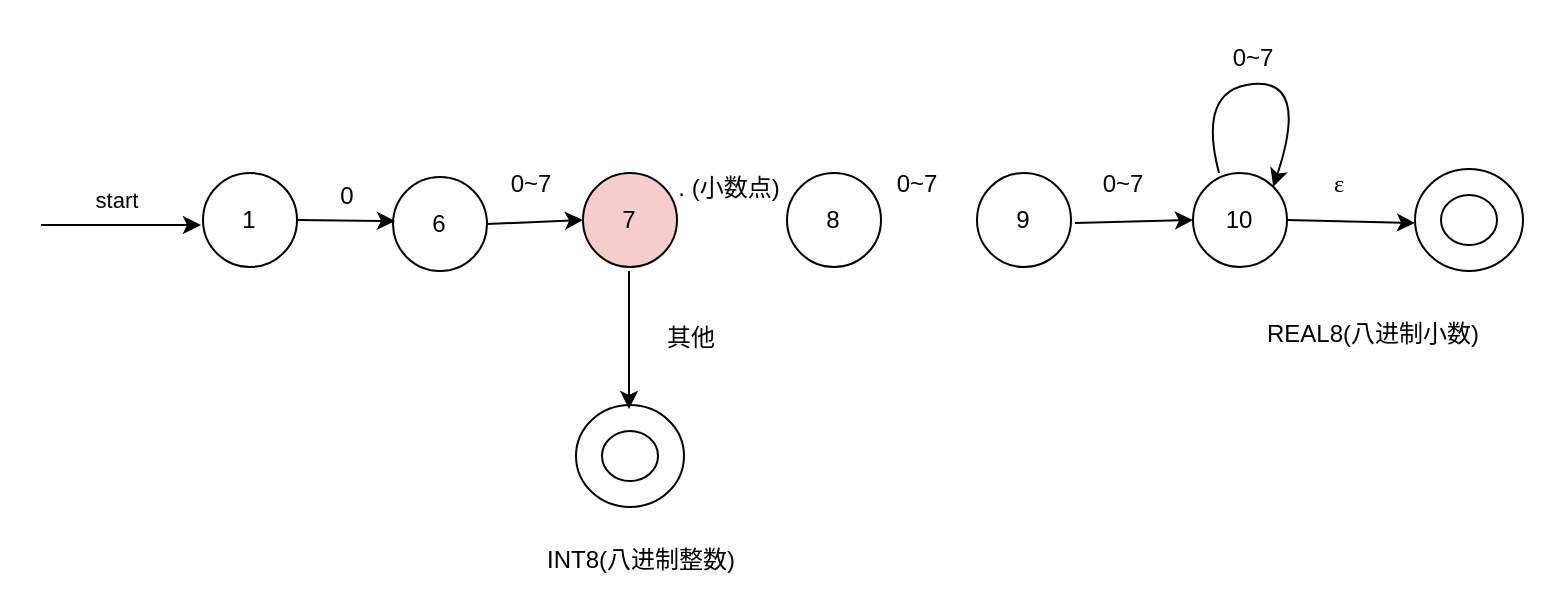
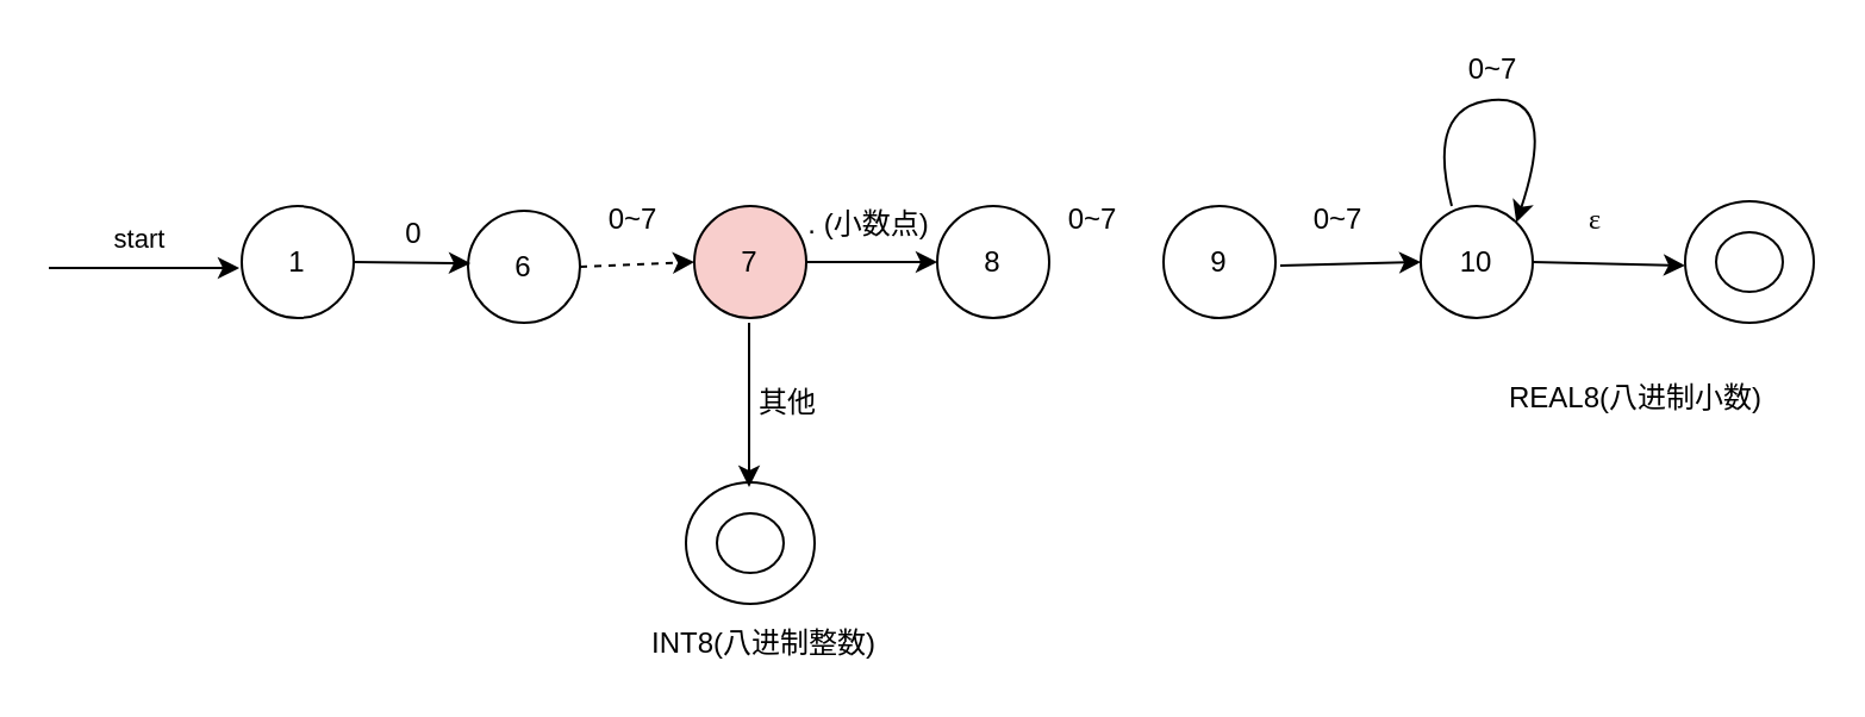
+ <mxCell id="14" value="" style="endArrow=classic;html=1;rounded=0;exitX=1;exitY=0.5;exitDx=0;exitDy=0;entryX=0;entryY=0.5;entryDx=0;entryDy=0;" edge="1" parent="1" source="4" target="5"><mxGeometry width="50" height="50" relative="1" as="geometry"><mxPoint x="353" y="129" as="sourcePoint" /><mxPoint x="403" y="79" as="targetPoint" /></mxGeometry></mxCell>
- <mxCell id="13" value="" style="endArrow=classic;html=1;rounded=0;entryX=0;entryY=0.5;entryDx=0;entryDy=0;exitX=1;exitY=0.5;exitDx=0;exitDy=0;" edge="1" parent="1" source="3" target="4"><mxGeometry width="50" height="50" relative="1" as="geometry"><mxPoint x="243" y="95" as="sourcePoint" /><mxPoint x="293" y="45" as="targetPoint" /></mxGeometry></mxCell>
+ <mxCell id="13" value="" style="endArrow=classic;html=1;rounded=0;entryX=0;entryY=0.5;entryDx=0;entryDy=0;exitX=1;exitY=0.5;exitDx=0;exitDy=0;dashed=1;" edge="1" parent="1" source="3" target="4"><mxGeometry width="50" height="50" relative="1" as="geometry"><mxPoint x="243" y="95" as="sourcePoint" /><mxPoint x="293" y="45" as="targetPoint" /></mxGeometry></mxCell>
- <mxCell id="28" value="其他" style="text;html=1;align=center;verticalAlign=middle;resizable=0;points=[];autosize=1;strokeColor=none;fillColor=none;" vertex="1" parent="1"><mxGeometry x="328" y="160" width="34" height="18" as="geometry" /></mxCell>
+ <mxCell id="28" value="其他" style="text;html=1;align=center;verticalAlign=middle;resizable=0;points=[];autosize=1;strokeColor=none;fillColor=none;" vertex="1" parent="1"><mxGeometry x="313" y="160" width="34" height="18" as="geometry" /></mxCell>
- <mxCell id="26" value="INT8(八进制整数)" style="text;html=1;align=center;verticalAlign=middle;resizable=0;points=[];autosize=1;strokeColor=none;fillColor=none;" vertex="1" parent="1"><mxGeometry x="268" y="271" width="104" height="18" as="geometry" /></mxCell>
+ <mxCell id="26" value="INT8(八进制整数)" style="text;html=1;align=center;verticalAlign=middle;resizable=0;points=[];autosize=1;strokeColor=none;fillColor=none;" vertex="1" parent="1"><mxGeometry x="268" y="261" width="104" height="18" as="geometry" /></mxCell>
